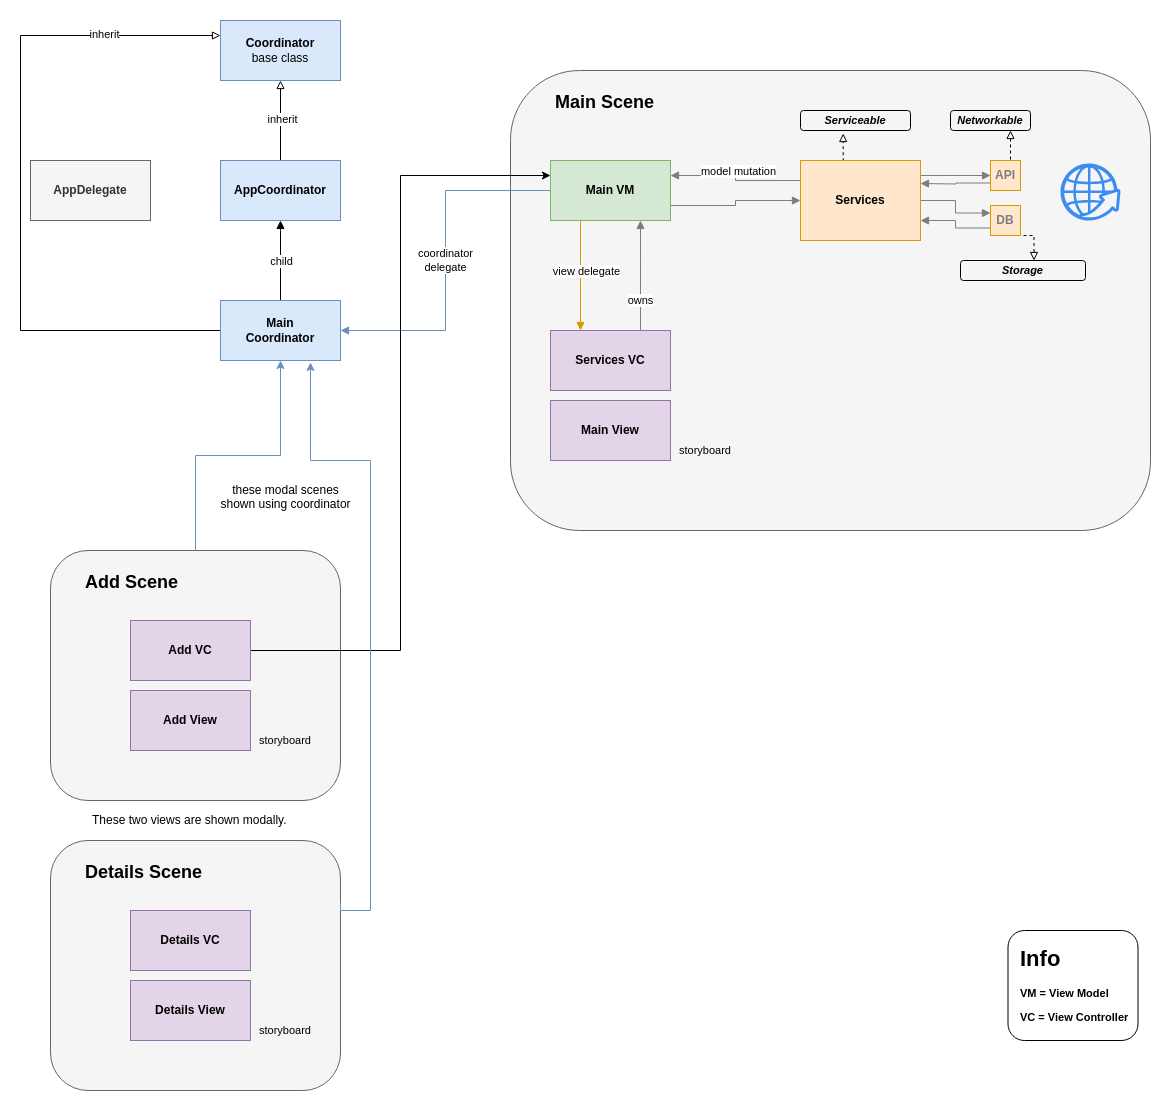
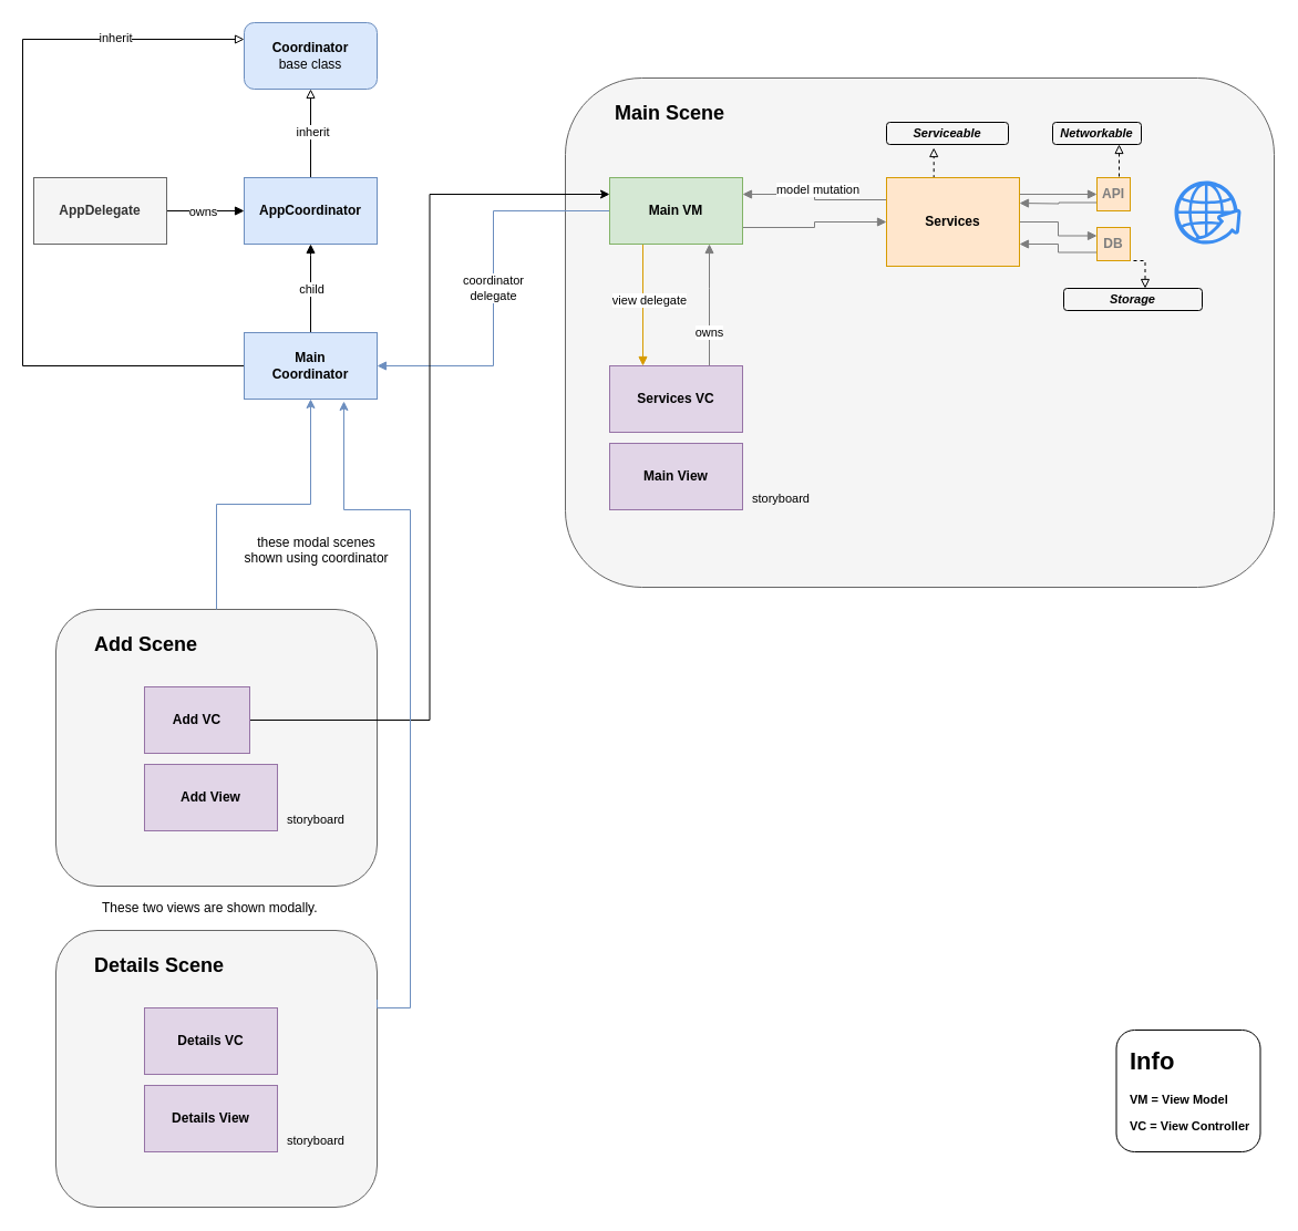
- <mxCell id="6" value="Coordinator&lt;br&gt;&lt;span style=&quot;font-weight: normal&quot;&gt;base class&lt;/span&gt;" style="whiteSpace=wrap;html=1;fontStyle=1;fillColor=#dae8fc;strokeColor=#6c8ebf;rounded=0;" parent="1" vertex="1"><mxGeometry x="220" y="20" width="120" height="60" as="geometry" /></mxCell>
+ <mxCell id="6" value="Coordinator&lt;br&gt;&lt;span style=&quot;font-weight: normal&quot;&gt;base class&lt;/span&gt;" style="rounded=1;whiteSpace=wrap;html=1;fontStyle=1;fillColor=#dae8fc;strokeColor=#6c8ebf;" parent="1" vertex="1"><mxGeometry x="220" y="20" width="120" height="60" as="geometry" /></mxCell>
+ <mxCell id="3" style="edgeStyle=orthogonalEdgeStyle;rounded=0;orthogonalLoop=1;jettySize=auto;html=1;entryX=0;entryY=0.5;entryDx=0;entryDy=0;endArrow=block;endFill=1;" parent="1" source="5" target="9" edge="1"><mxGeometry relative="1" as="geometry" /></mxCell>
+ <mxCell id="4" value="&lt;font color=&quot;#000000&quot;&gt;owns&lt;/font&gt;" style="text;html=1;resizable=0;points=[];align=center;verticalAlign=middle;labelBackgroundColor=#ffffff;fontSize=11;fontColor=#7D7D7D;" parent="3" vertex="1" connectable="0"><mxGeometry x="-0.005" y="-3" relative="1" as="geometry"><mxPoint x="-3" y="-3" as="offset" /></mxGeometry></mxCell>
- <mxCell id="44" value="Add VC" style="rounded=0;whiteSpace=wrap;html=1;fontStyle=1;fillColor=#e1d5e7;strokeColor=#9673a6;" parent="1" vertex="1"><mxGeometry x="130" y="620" width="120" height="60" as="geometry" /></mxCell>
+ <mxCell id="44" value="Add VC" style="rounded=0;whiteSpace=wrap;html=1;fontStyle=1;fillColor=#e1d5e7;strokeColor=#9673a6;" parent="1" vertex="1"><mxGeometry x="130" y="620" width="95" height="60" as="geometry" /></mxCell>
